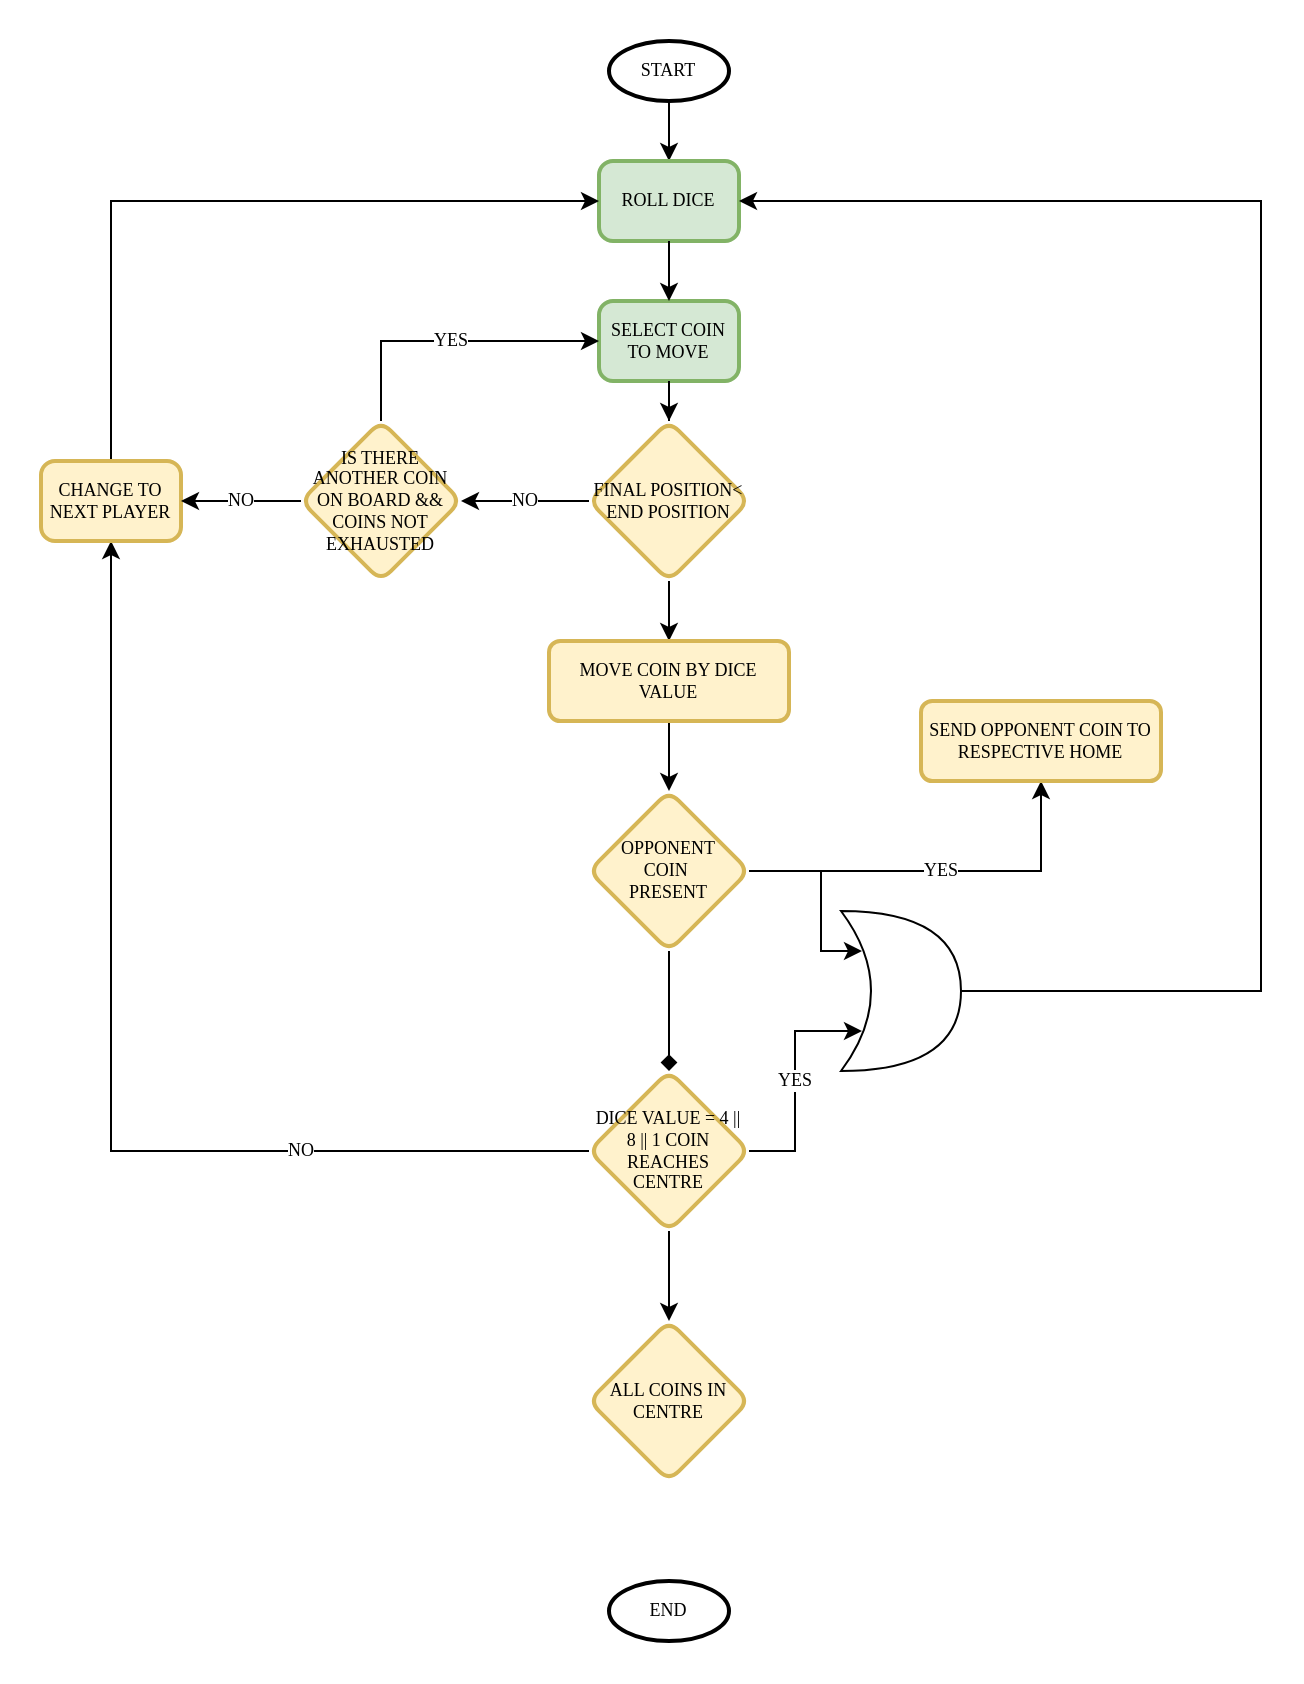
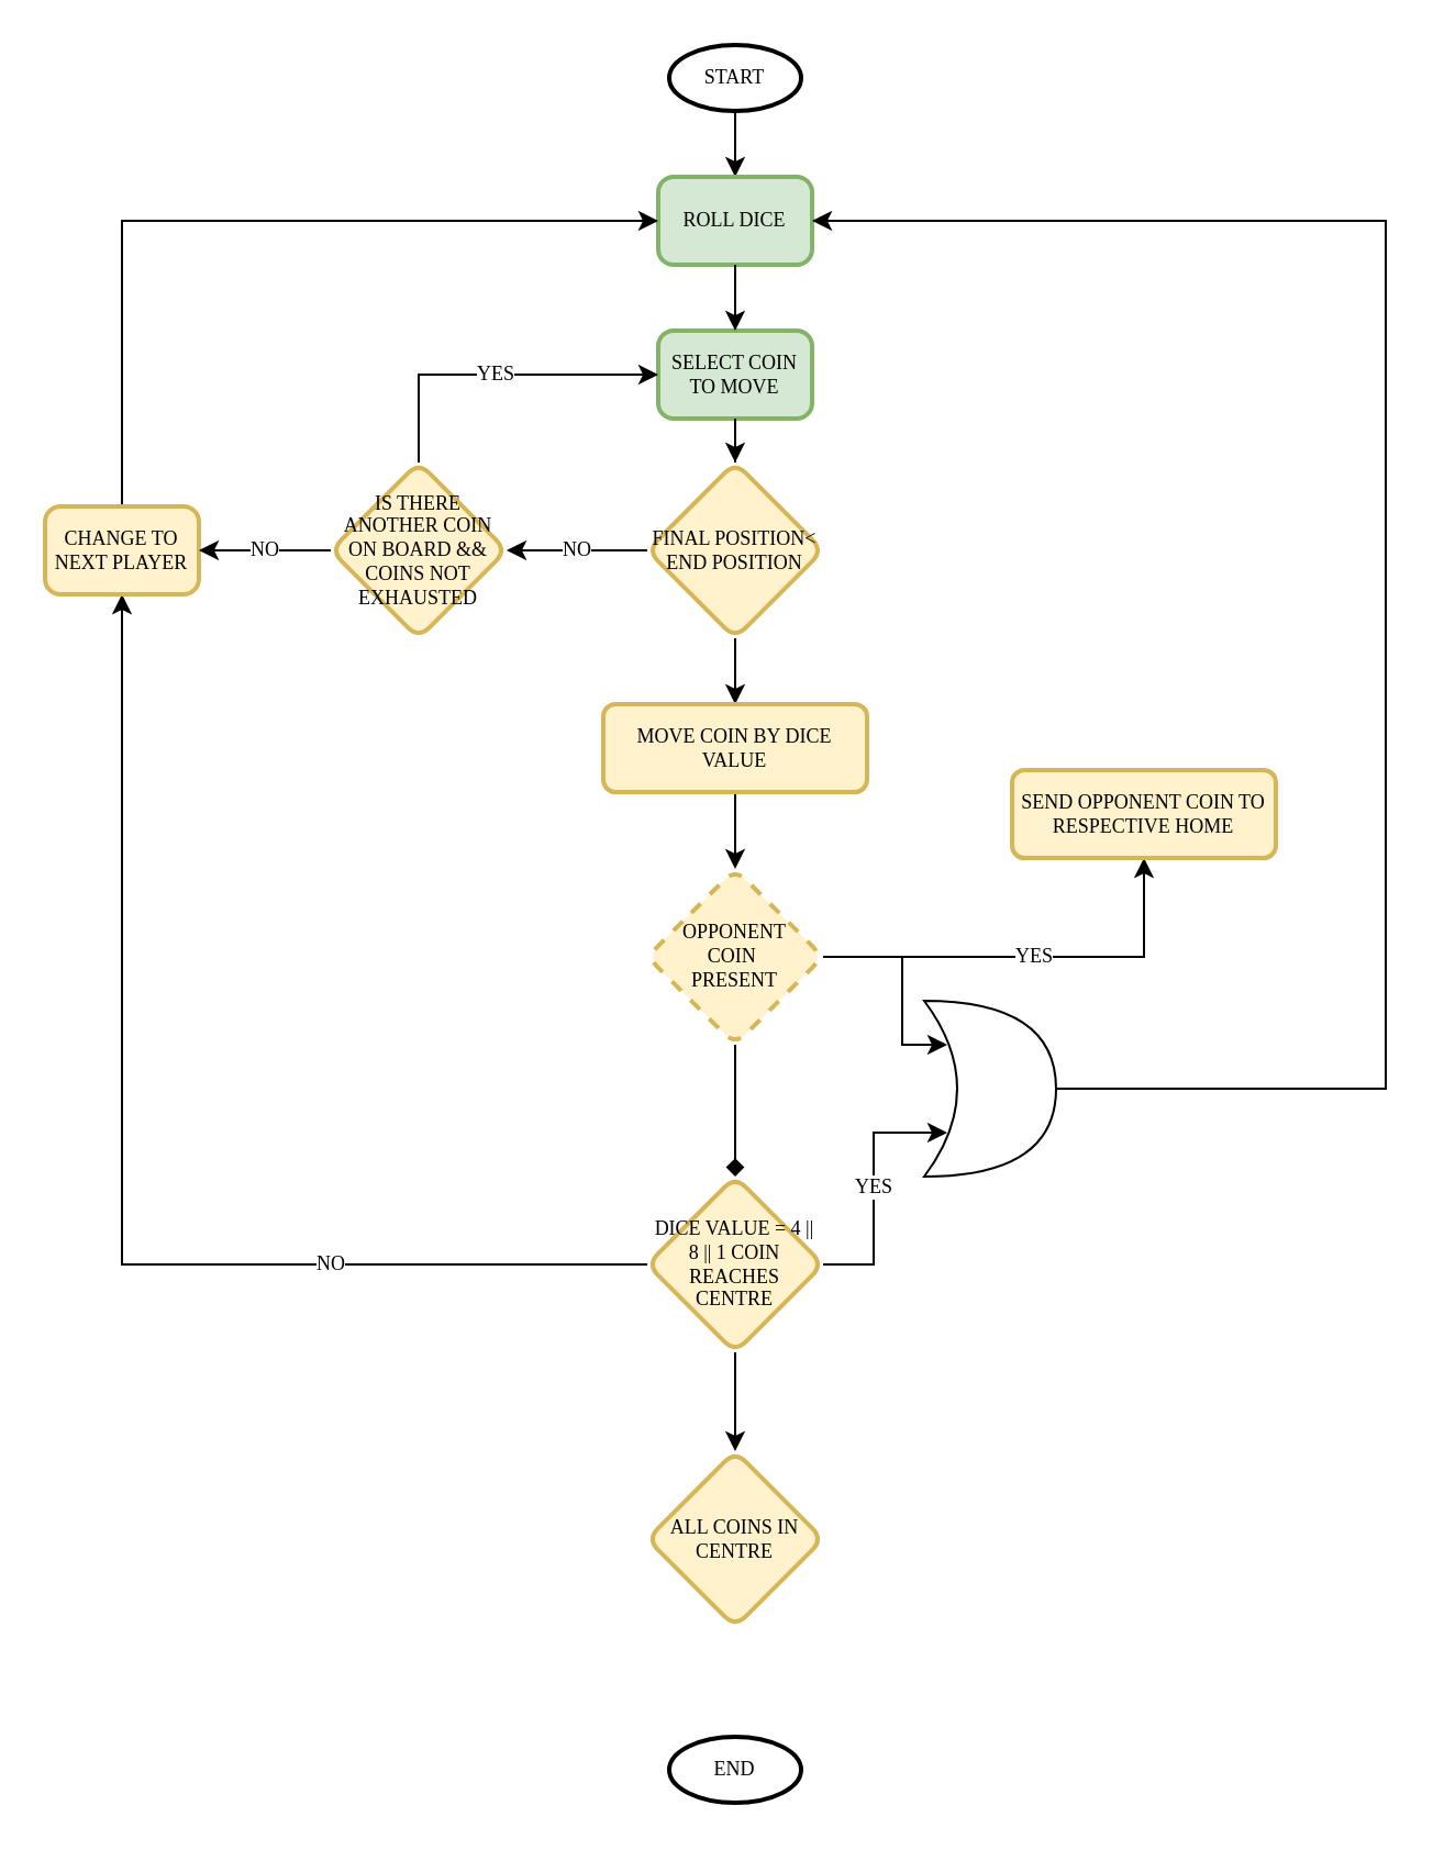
- <mxCell id="23" value="OPPONENT&lt;br style=&quot;font-size: 9px;&quot;&gt;COIN&amp;nbsp;&lt;br style=&quot;font-size: 9px;&quot;&gt;PRESENT" style="rhombus;whiteSpace=wrap;html=1;rounded=1;fontSize=9;strokeColor=#d6b656;strokeWidth=2;fillColor=#fff2cc;arcSize=14;fontFamily=Verdana;" parent="1" vertex="1"><mxGeometry x="294" y="395" width="80" height="80" as="geometry" /></mxCell>
+ <mxCell id="23" value="OPPONENT&lt;br style=&quot;font-size: 9px;&quot;&gt;COIN&amp;nbsp;&lt;br style=&quot;font-size: 9px;&quot;&gt;PRESENT" style="rhombus;whiteSpace=wrap;html=1;rounded=1;fontSize=9;strokeColor=#d6b656;strokeWidth=2;fillColor=#fff2cc;arcSize=14;fontFamily=Verdana;dashed=1;" parent="1" vertex="1"><mxGeometry x="294" y="395" width="80" height="80" as="geometry" /></mxCell>
